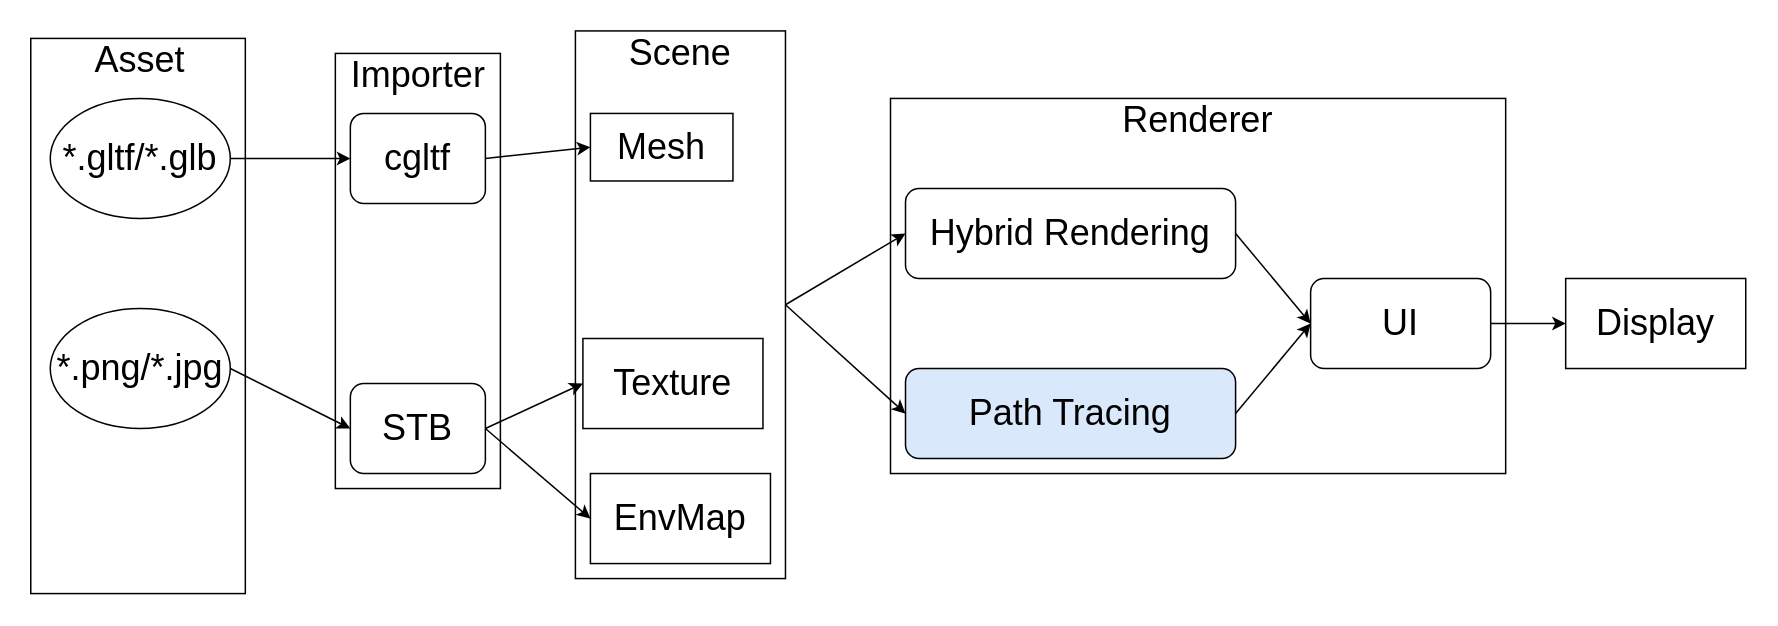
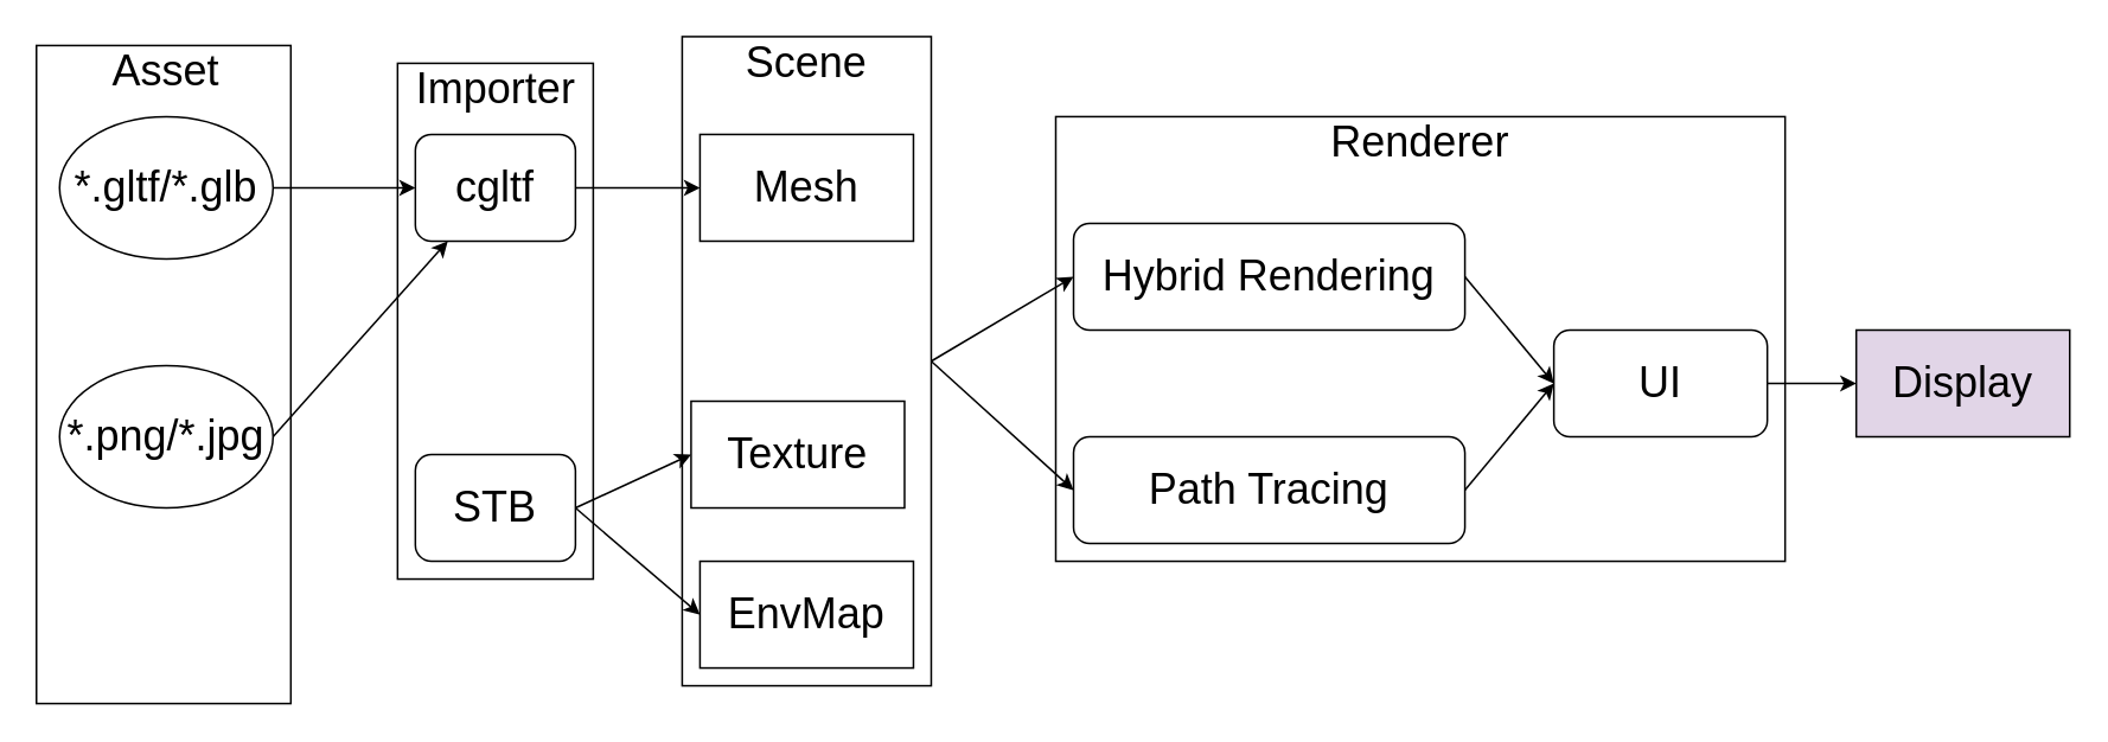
- <mxCell id="14" value="Mesh" style="rounded=0;whiteSpace=wrap;html=1;fontSize=24;" vertex="1" parent="1"><mxGeometry x="393" y="75" width="95" height="45" as="geometry" /></mxCell>
+ <mxCell id="14" value="Mesh" style="rounded=0;whiteSpace=wrap;html=1;fontSize=24;" vertex="1" parent="1"><mxGeometry x="393" y="75" width="120" height="60" as="geometry" /></mxCell>
- <mxCell id="26" value="Display" style="rounded=0;whiteSpace=wrap;html=1;fontSize=24;" vertex="1" parent="1"><mxGeometry x="1043" y="185" width="120" height="60" as="geometry" /></mxCell>
+ <mxCell id="26" value="Display" style="rounded=0;whiteSpace=wrap;html=1;fontSize=24;fillColor=#e1d5e7;" vertex="1" parent="1"><mxGeometry x="1043" y="185" width="120" height="60" as="geometry" /></mxCell>
- <mxCell id="12" style="edgeStyle=none;html=1;exitX=1;exitY=0.5;exitDx=0;exitDy=0;entryX=0;entryY=0.5;entryDx=0;entryDy=0;fontSize=24;" edge="1" parent="1" source="13" target="19"><mxGeometry relative="1" as="geometry" /></mxCell>
+ <mxCell id="12" style="edgeStyle=none;html=1;exitX=1;exitY=0.5;exitDx=0;exitDy=0;fontSize=24;" edge="1" parent="1" source="13" target="21"><mxGeometry relative="1" as="geometry" /></mxCell>
- <mxCell id="9" value="Path Tracing" style="rounded=1;whiteSpace=wrap;html=1;fontSize=24;fillColor=#dae8fc;" vertex="1" parent="1"><mxGeometry x="603" y="245" width="220" height="60" as="geometry" /></mxCell>
+ <mxCell id="9" value="Path Tracing" style="rounded=1;whiteSpace=wrap;html=1;fontSize=24;" vertex="1" parent="1"><mxGeometry x="603" y="245" width="220" height="60" as="geometry" /></mxCell>
